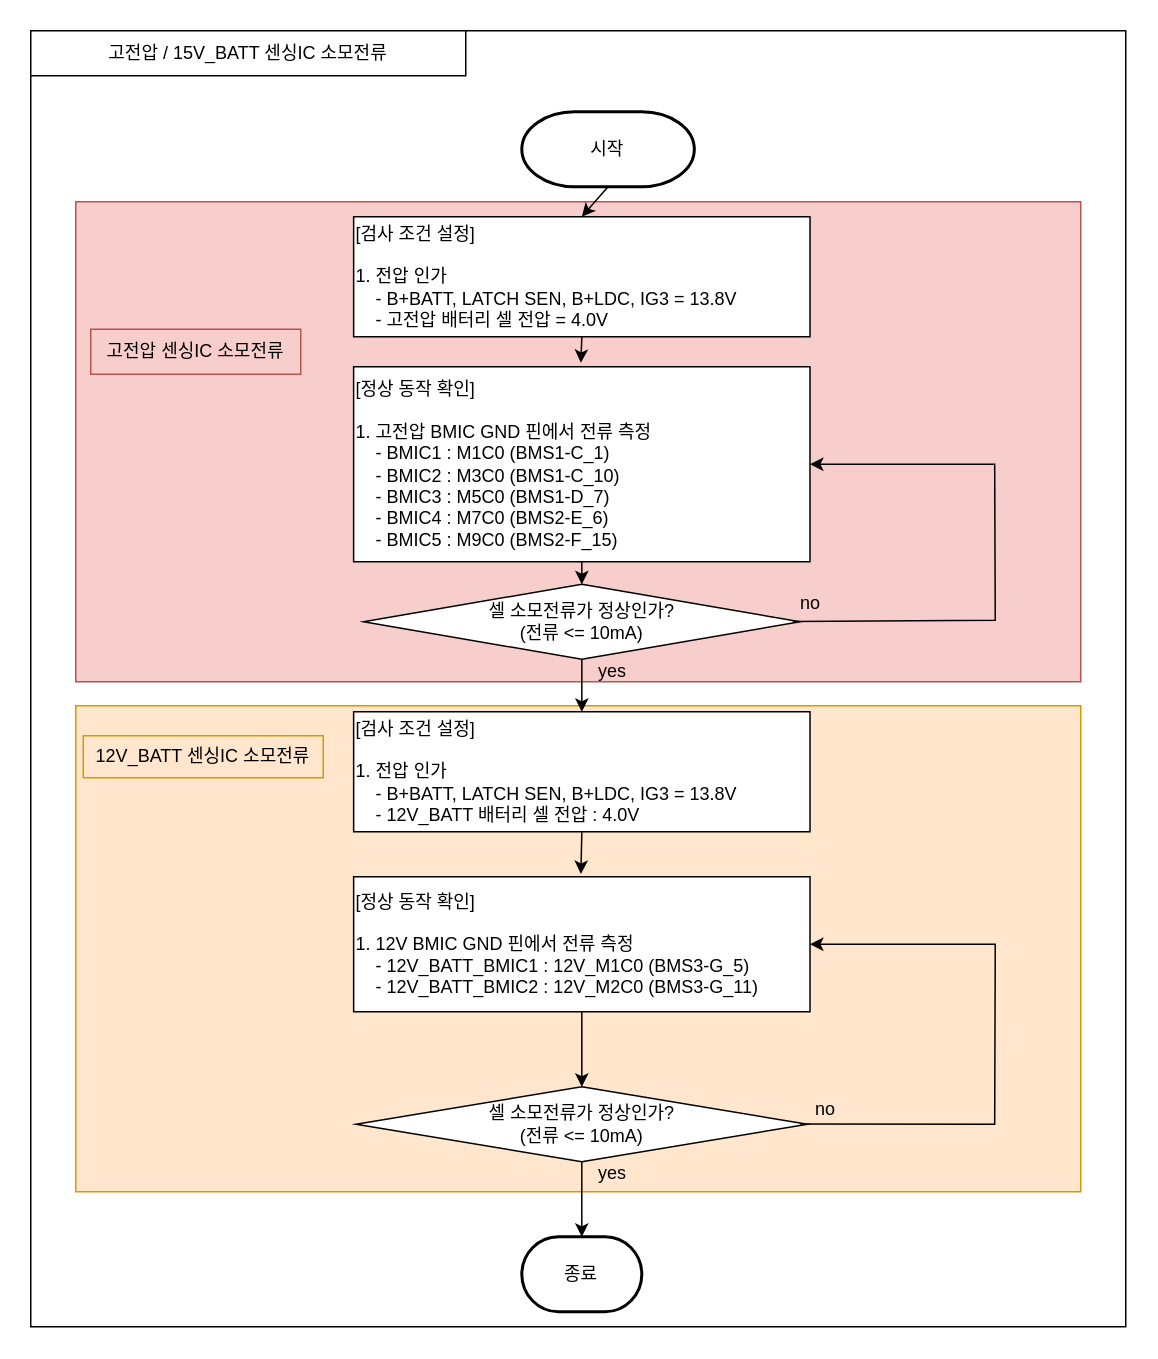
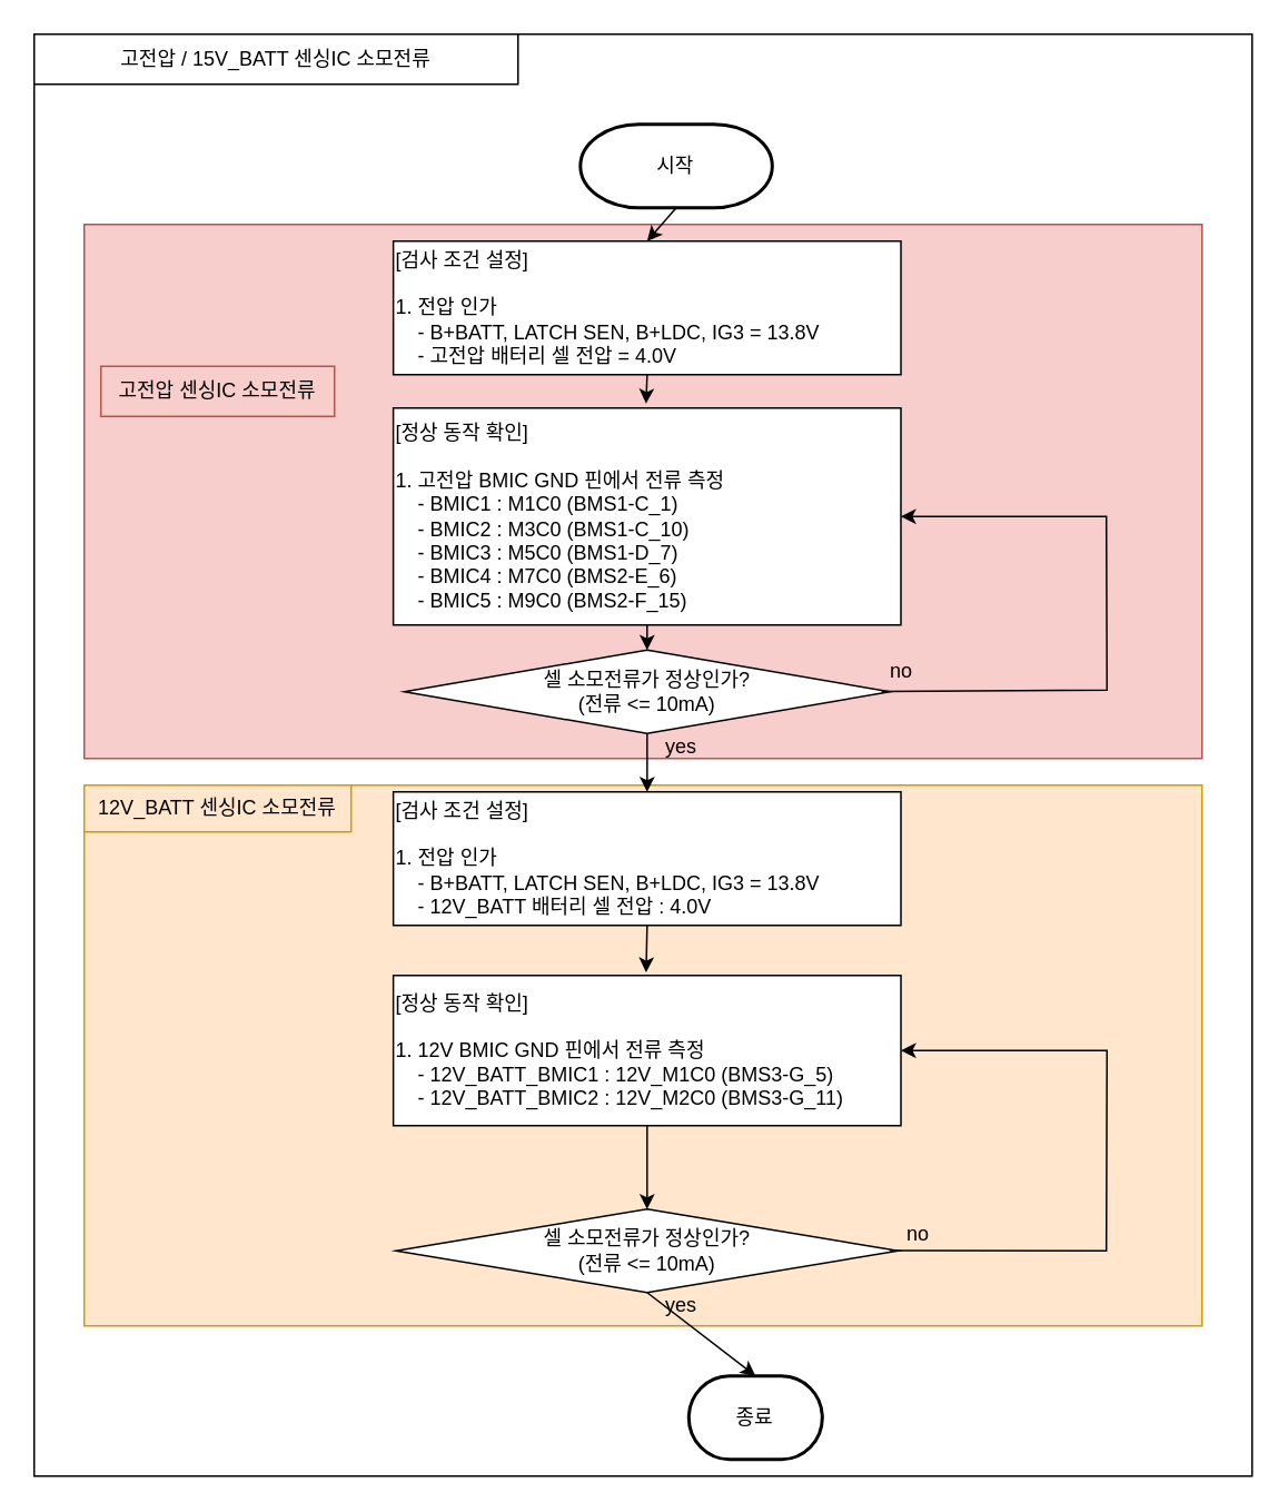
- <mxCell id="7" value="&lt;span style=&quot;orphans: 2; text-align: center; text-indent: 0px; widows: 2; text-decoration-thickness: initial; text-decoration-style: initial; text-decoration-color: initial; float: none; display: inline !important;&quot;&gt;&lt;div style=&quot;&quot;&gt;12V_BATT 센싱IC&amp;nbsp;&lt;span style=&quot;background-color: initial;&quot;&gt;소모전류&lt;/span&gt;&lt;/div&gt;&lt;/span&gt;" style="rounded=0;whiteSpace=wrap;html=1;fillColor=#ffe6cc;strokeColor=#d79b00;labelBackgroundColor=none;" parent="1" vertex="1"><mxGeometry x="55" y="490" width="160" height="28" as="geometry" /></mxCell>
+ <mxCell id="7" value="&lt;span style=&quot;orphans: 2; text-align: center; text-indent: 0px; widows: 2; text-decoration-thickness: initial; text-decoration-style: initial; text-decoration-color: initial; float: none; display: inline !important;&quot;&gt;&lt;div style=&quot;&quot;&gt;12V_BATT 센싱IC&amp;nbsp;&lt;span style=&quot;background-color: initial;&quot;&gt;소모전류&lt;/span&gt;&lt;/div&gt;&lt;/span&gt;" style="rounded=0;whiteSpace=wrap;html=1;fillColor=#ffe6cc;strokeColor=#d79b00;labelBackgroundColor=none;" parent="1" vertex="1"><mxGeometry x="50" y="470" width="160" height="28" as="geometry" /></mxCell>
- <mxCell id="17" value="종료" style="strokeWidth=2;html=1;shape=mxgraph.flowchart.terminator;whiteSpace=wrap;" parent="1" vertex="1"><mxGeometry x="347.37" y="824" width="80" height="50" as="geometry" /></mxCell>
+ <mxCell id="17" value="종료" style="strokeWidth=2;html=1;shape=mxgraph.flowchart.terminator;whiteSpace=wrap;" parent="1" vertex="1"><mxGeometry x="412.37" y="824" width="80" height="50" as="geometry" /></mxCell>
